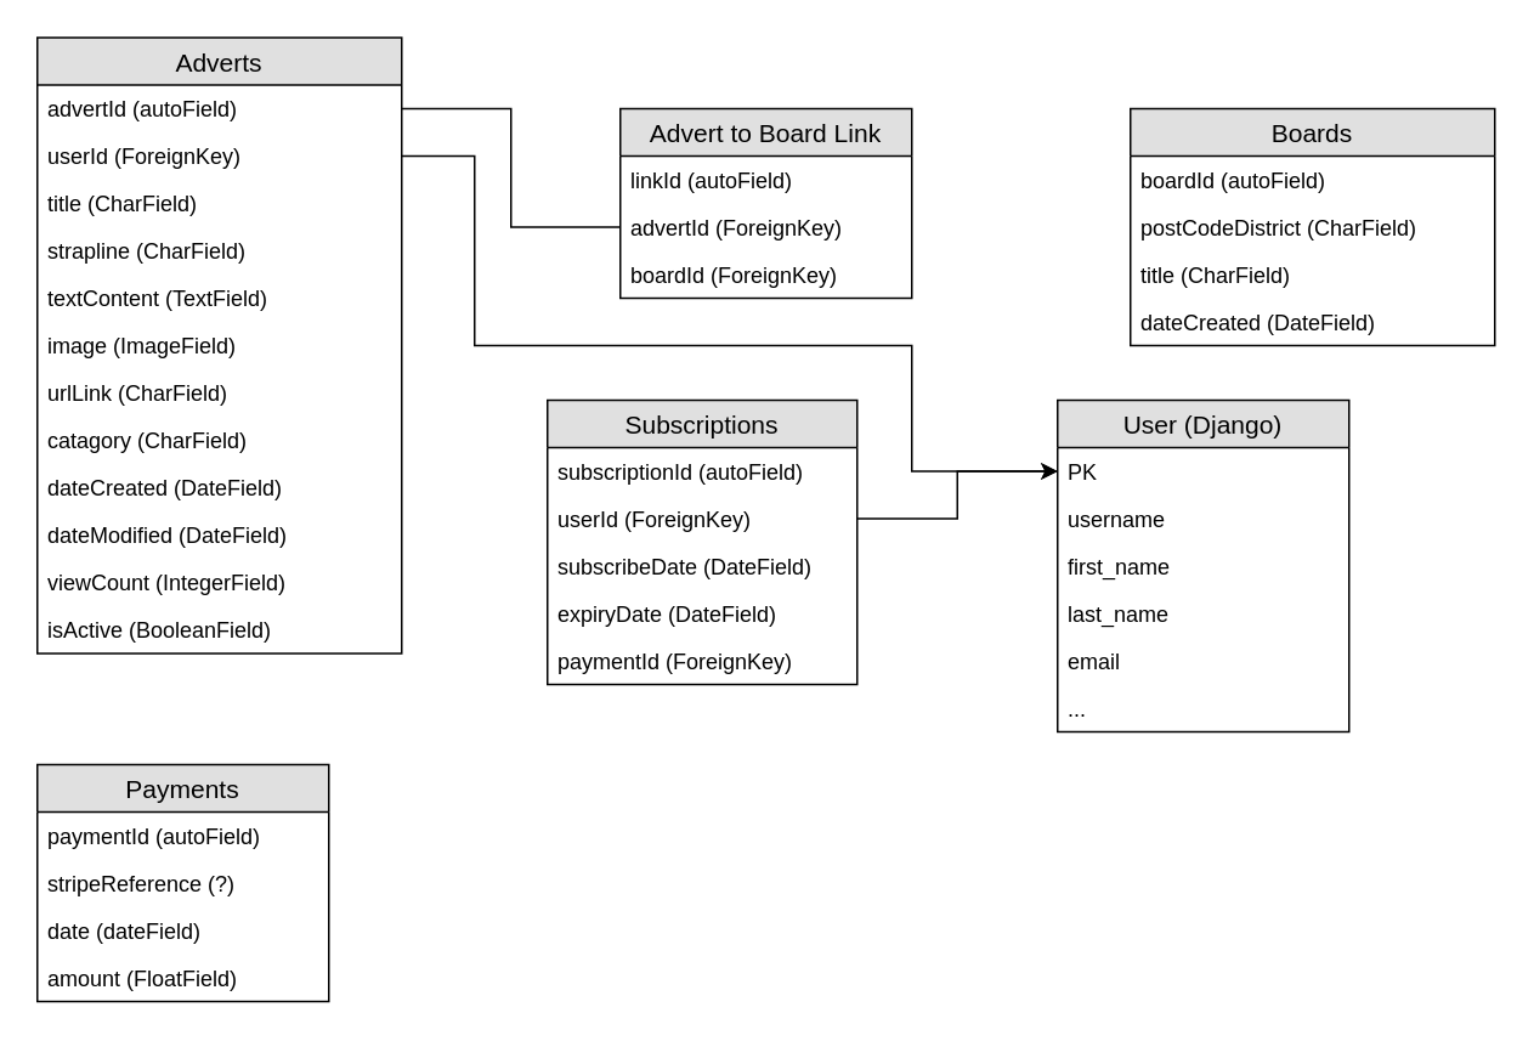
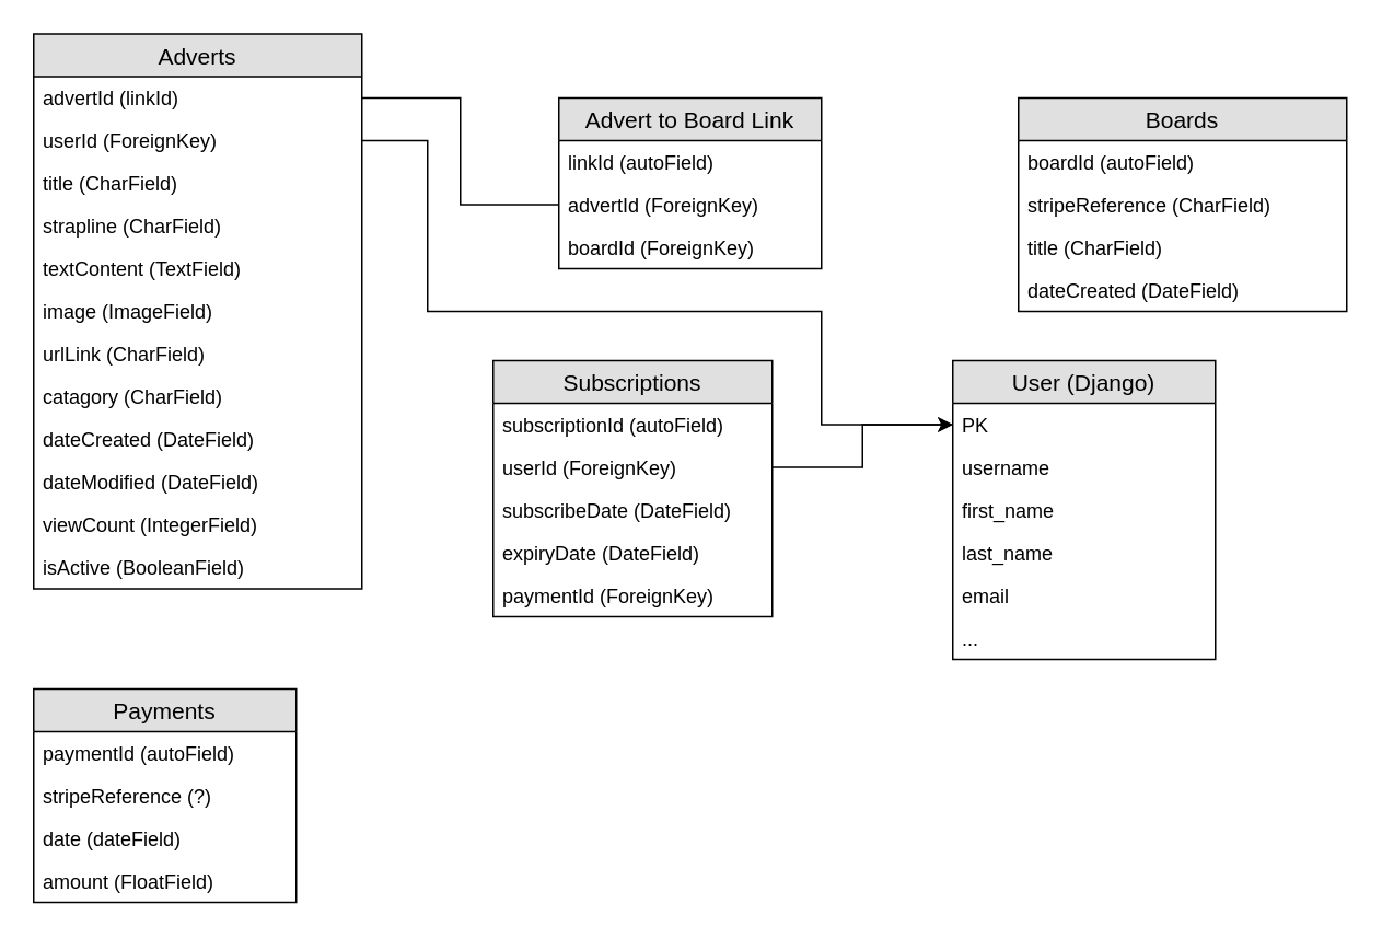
- <mxCell id="3" value="advertId (autoField)" style="text;strokeColor=none;fillColor=none;spacingLeft=4;spacingRight=4;overflow=hidden;rotatable=0;points=[[0,0.5],[1,0.5]];portConstraint=eastwest;fontSize=12;" parent="2" vertex="1"><mxGeometry y="26" width="200" height="26" as="geometry" /></mxCell>
+ <mxCell id="3" value="advertId (linkId)" style="text;strokeColor=none;fillColor=none;spacingLeft=4;spacingRight=4;overflow=hidden;rotatable=0;points=[[0,0.5],[1,0.5]];portConstraint=eastwest;fontSize=12;" parent="2" vertex="1"><mxGeometry y="26" width="200" height="26" as="geometry" /></mxCell>
- <mxCell id="17" value="postCodeDistrict (CharField)" style="text;strokeColor=none;fillColor=none;spacingLeft=4;spacingRight=4;overflow=hidden;rotatable=0;points=[[0,0.5],[1,0.5]];portConstraint=eastwest;fontSize=12;" parent="15" vertex="1"><mxGeometry y="52" width="200" height="26" as="geometry" /></mxCell>
+ <mxCell id="17" value="stripeReference (CharField)" style="text;strokeColor=none;fillColor=none;spacingLeft=4;spacingRight=4;overflow=hidden;rotatable=0;points=[[0,0.5],[1,0.5]];portConstraint=eastwest;fontSize=12;" parent="15" vertex="1"><mxGeometry y="52" width="200" height="26" as="geometry" /></mxCell>
